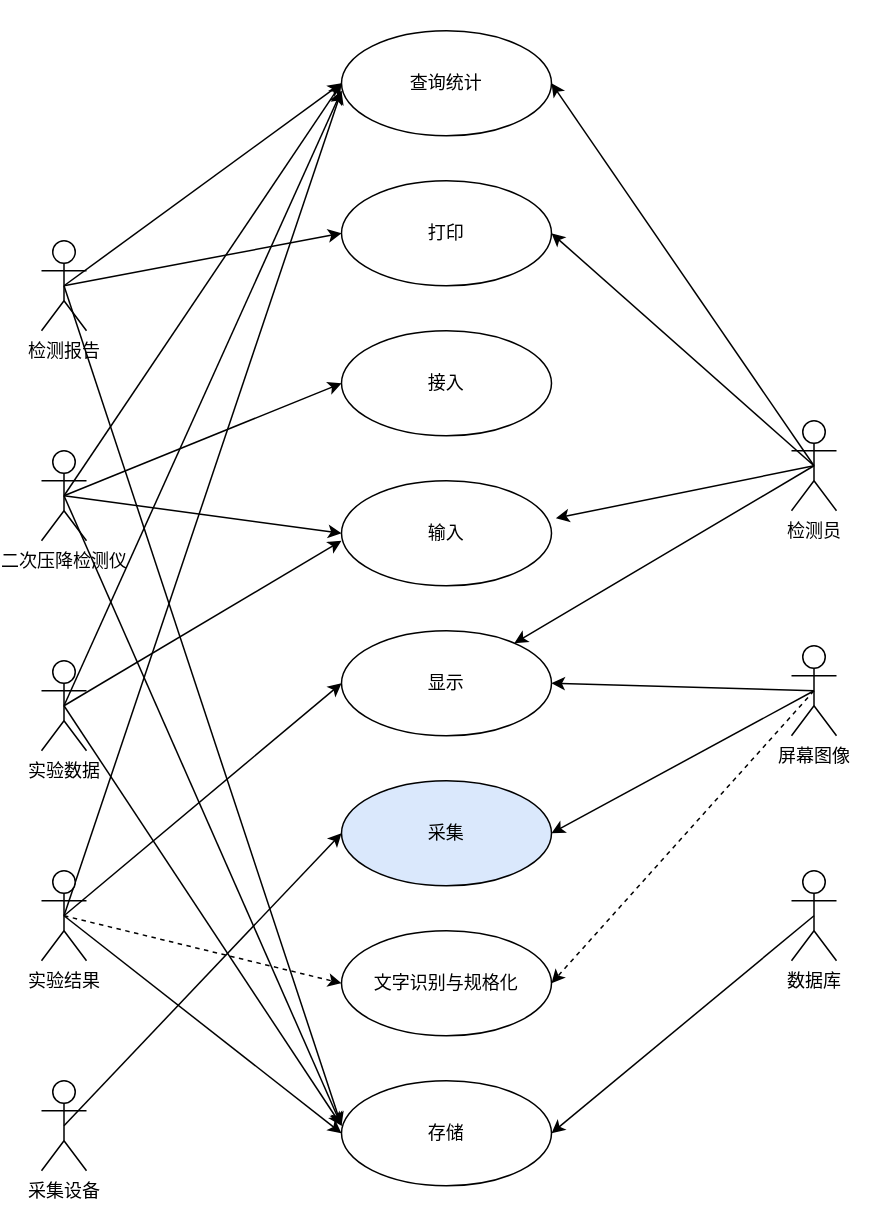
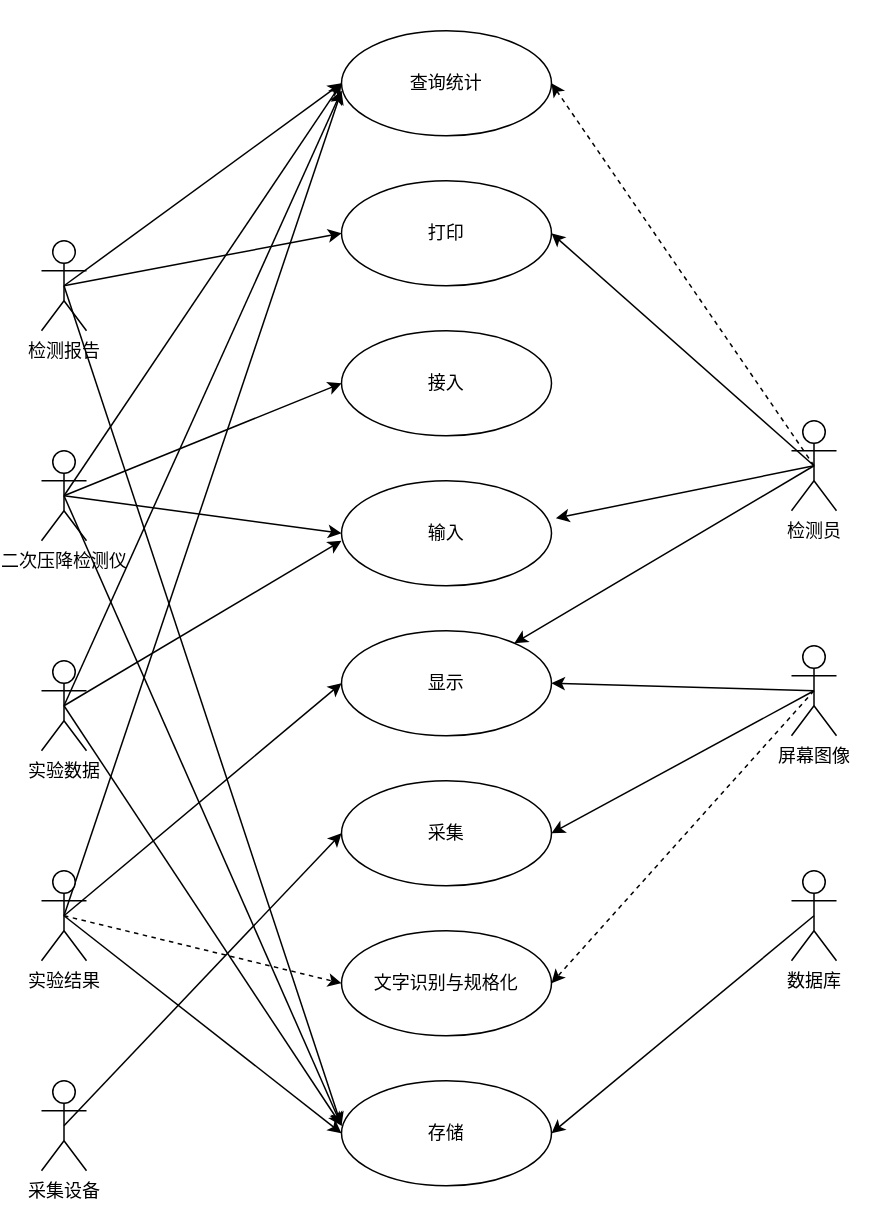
- <mxCell id="25" style="edgeStyle=none;rounded=0;orthogonalLoop=1;jettySize=auto;html=1;exitX=0.5;exitY=0.5;exitDx=0;exitDy=0;exitPerimeter=0;entryX=1;entryY=0.5;entryDx=0;entryDy=0;fontSize=12;" edge="1" parent="1" source="26" target="40"><mxGeometry relative="1" as="geometry" /></mxCell>
+ <mxCell id="25" style="edgeStyle=none;rounded=0;orthogonalLoop=1;jettySize=auto;html=1;exitX=0.5;exitY=0.5;exitDx=0;exitDy=0;exitPerimeter=0;entryX=1;entryY=0.5;entryDx=0;entryDy=0;fontSize=12;dashed=1;" edge="1" parent="1" source="26" target="40"><mxGeometry relative="1" as="geometry" /></mxCell>
- <mxCell id="37" value="采集" style="ellipse;whiteSpace=wrap;html=1;fillColor=#dae8fc;" vertex="1" parent="1"><mxGeometry x="220" y="520" width="140" height="70" as="geometry" /></mxCell>
+ <mxCell id="37" value="采集" style="ellipse;whiteSpace=wrap;html=1;" vertex="1" parent="1"><mxGeometry x="220" y="520" width="140" height="70" as="geometry" /></mxCell>
